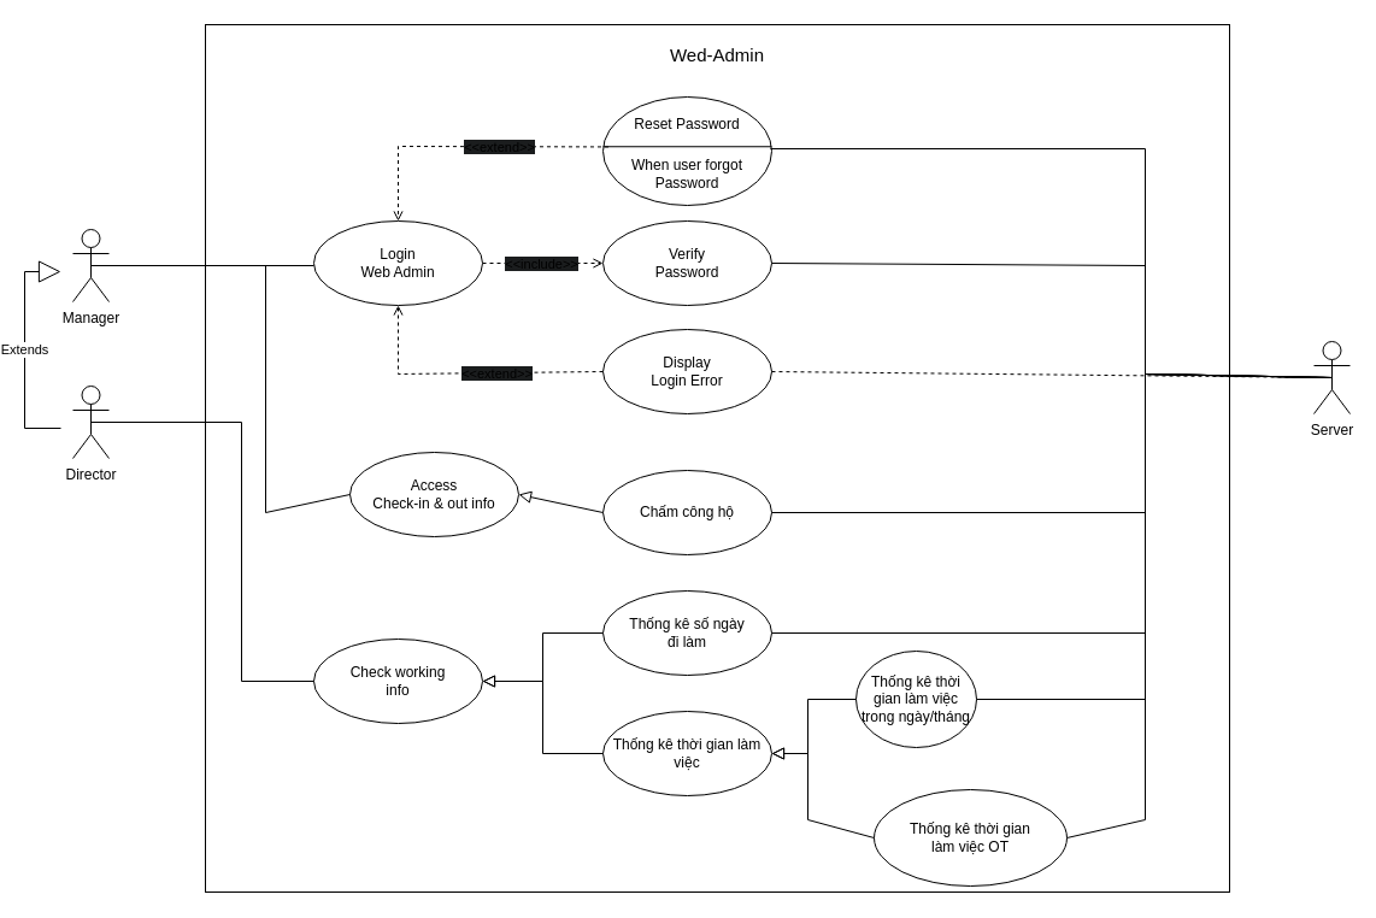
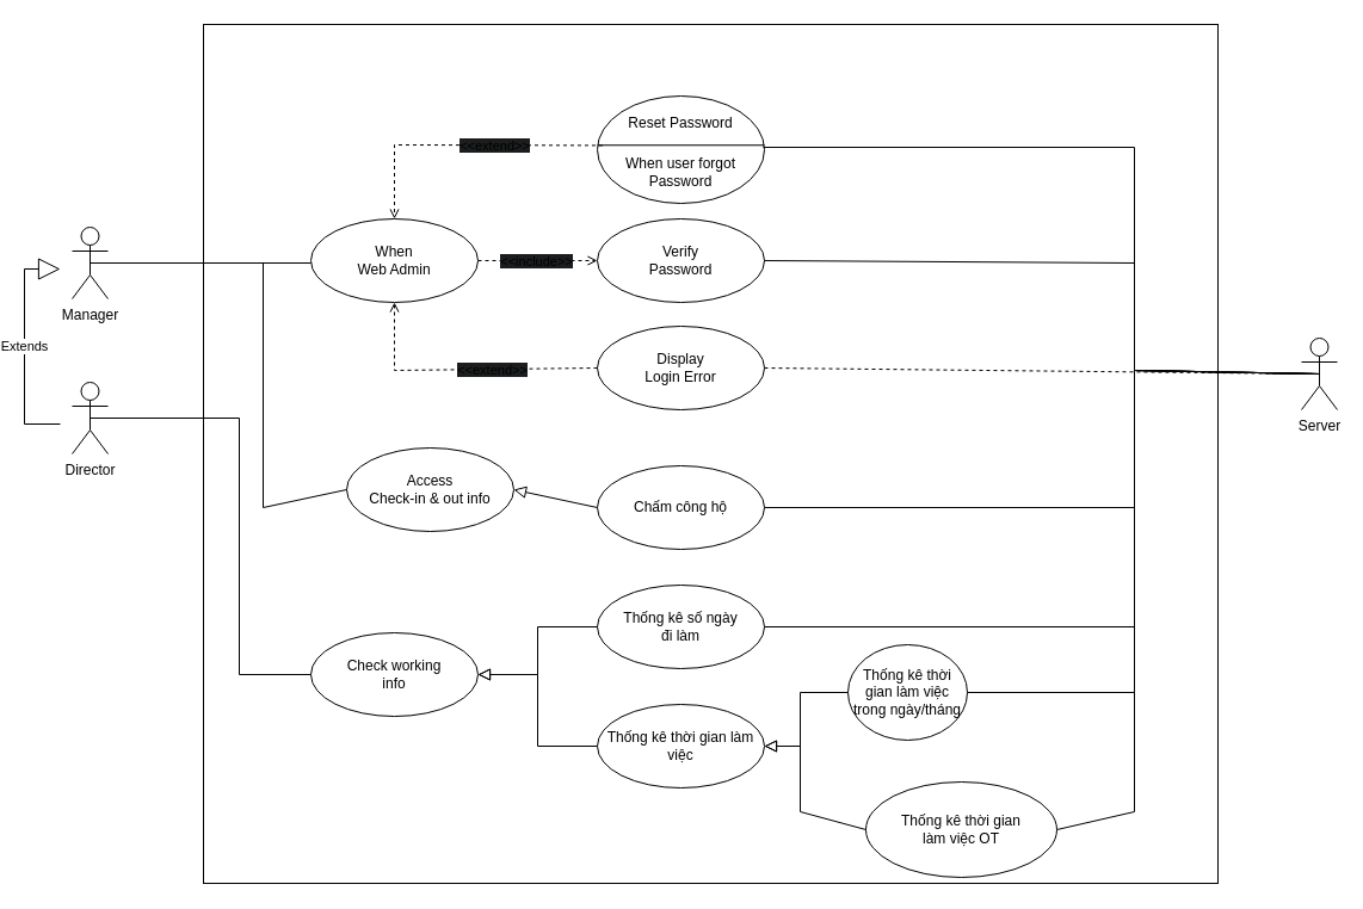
- <mxCell id="13" value="&lt;font style=&quot;font-size: 15px;&quot;&gt;Wed-Admin&lt;/font&gt;" style="text;html=1;align=center;verticalAlign=middle;whiteSpace=wrap;rounded=0;" parent="1" vertex="1"><mxGeometry x="170" y="30" width="850" height="30" as="geometry" /></mxCell>
- <mxCell id="5" value="Login&lt;br&gt;Web Admin" style="ellipse;whiteSpace=wrap;html=1;" parent="1" vertex="1"><mxGeometry x="260" y="183" width="140" height="70" as="geometry" /></mxCell>
+ <mxCell id="5" value="When&lt;br&gt;Web Admin" style="ellipse;whiteSpace=wrap;html=1;" parent="1" vertex="1"><mxGeometry x="260" y="183" width="140" height="70" as="geometry" /></mxCell>
